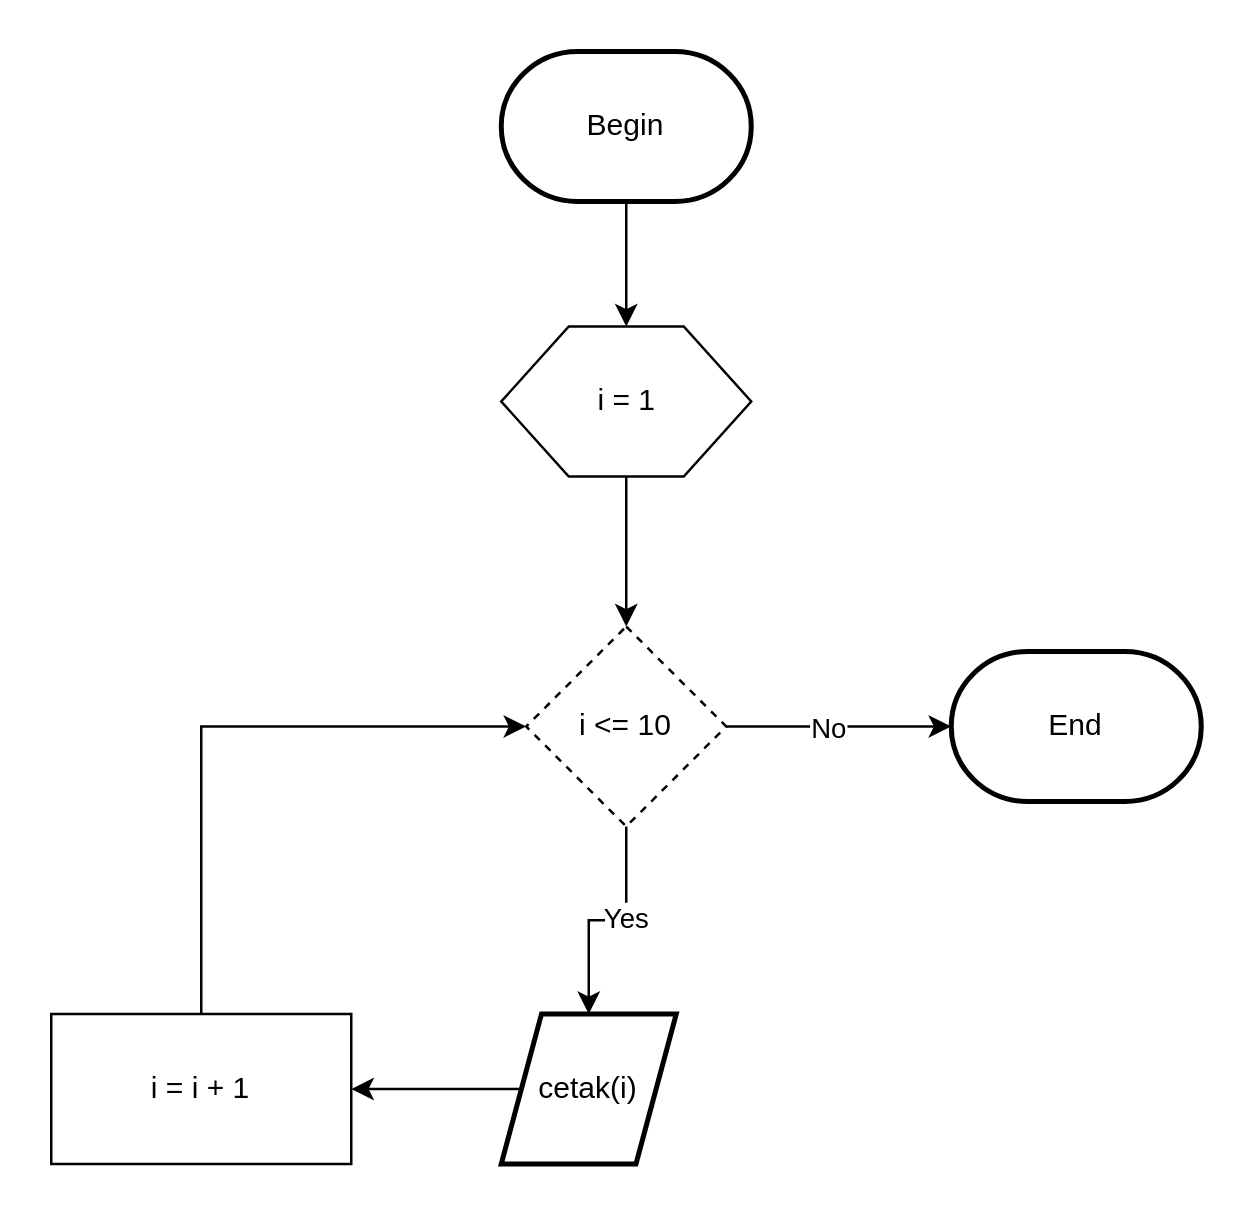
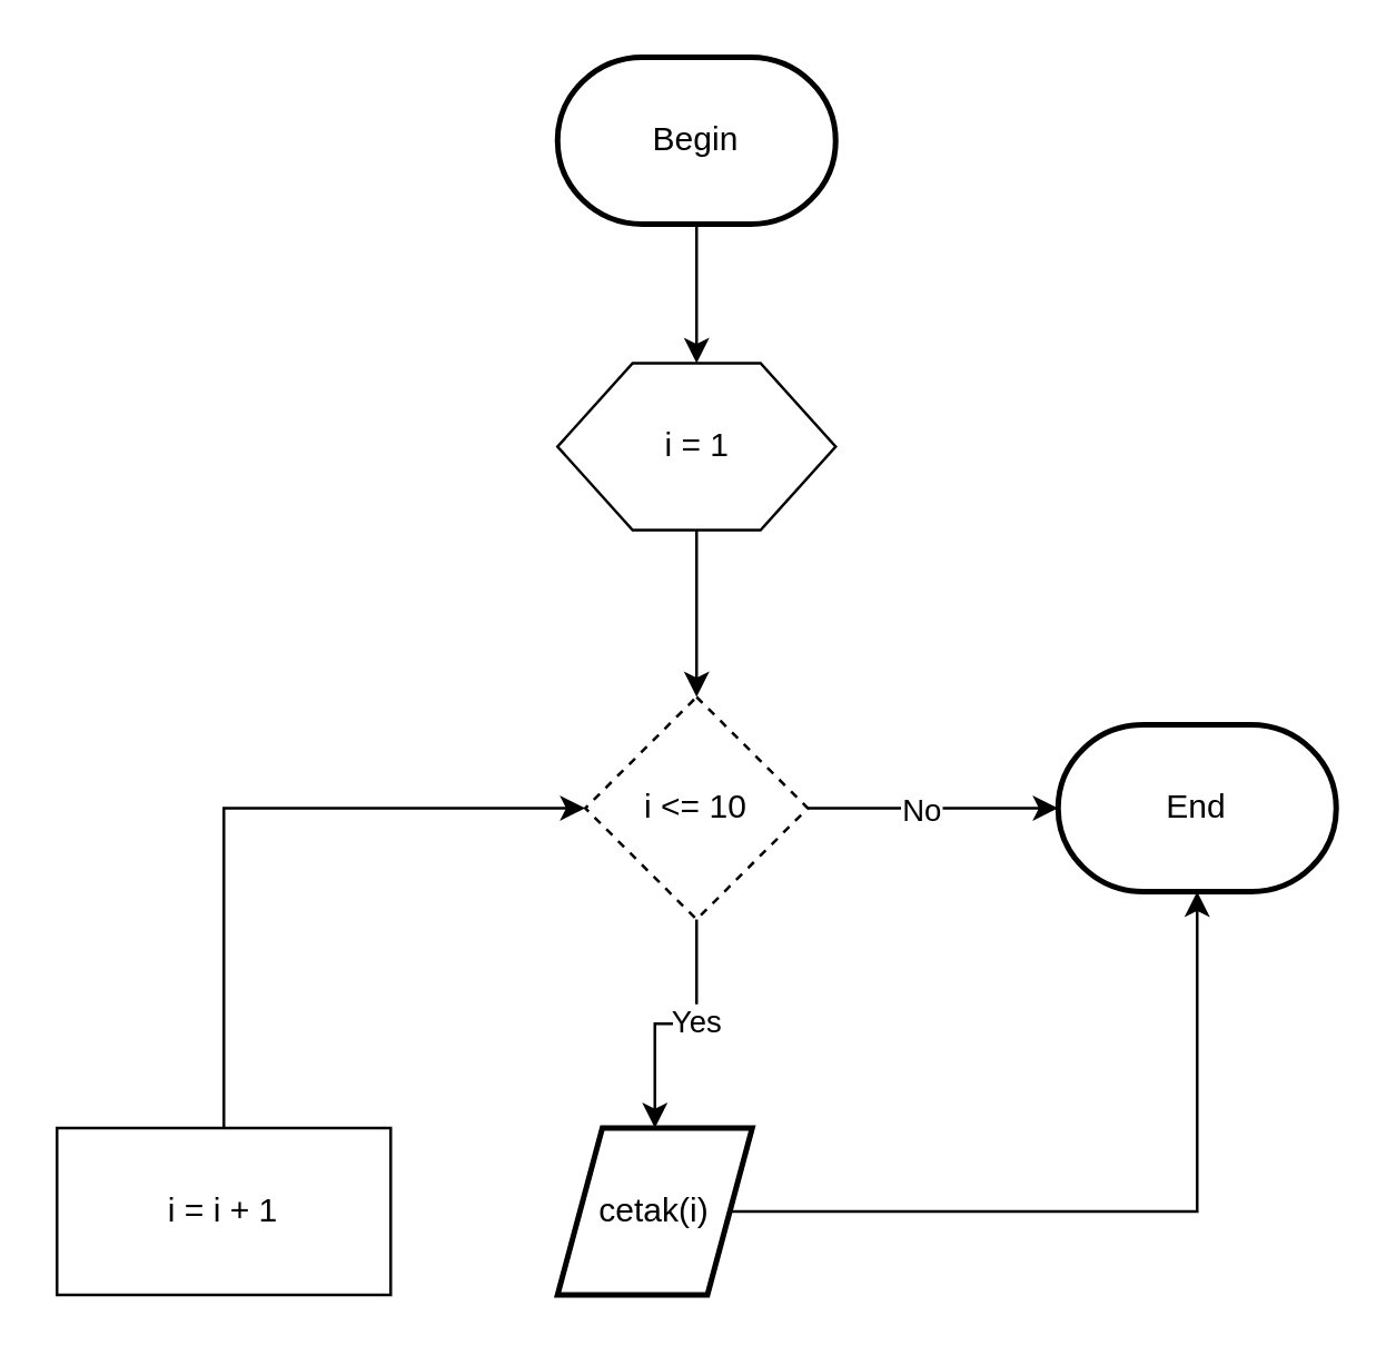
- <mxCell id="12" style="edgeStyle=orthogonalEdgeStyle;rounded=0;orthogonalLoop=1;jettySize=auto;html=1;entryX=1;entryY=0.5;entryDx=0;entryDy=0;" edge="1" parent="1" source="13" target="15"><mxGeometry relative="1" as="geometry" /></mxCell>
+ <mxCell id="12" style="edgeStyle=orthogonalEdgeStyle;rounded=0;orthogonalLoop=1;jettySize=auto;html=1;" edge="1" parent="1" source="13" target="17"><mxGeometry relative="1" as="geometry" /></mxCell>
